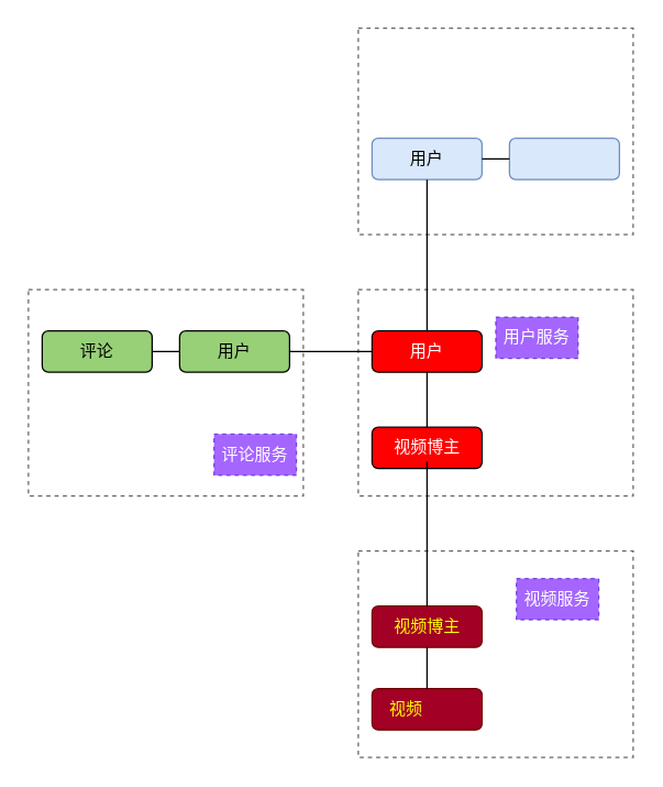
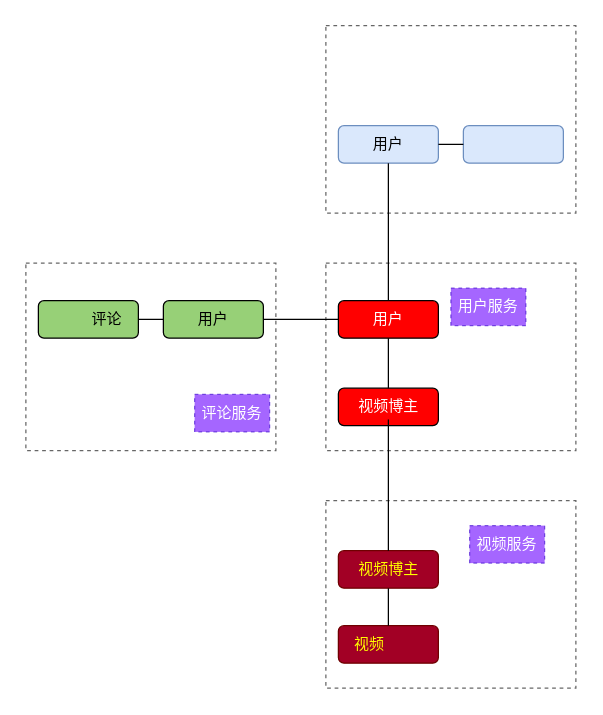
- <mxCell id="9" value="评论" style="text;html=1;strokeColor=none;fillColor=none;align=center;verticalAlign=middle;whiteSpace=wrap;rounded=0;" parent="1" vertex="1"><mxGeometry x="50" y="245" width="40" height="20" as="geometry" /></mxCell>
+ <mxCell id="9" value="评论" style="text;html=1;strokeColor=none;fillColor=none;align=center;verticalAlign=middle;whiteSpace=wrap;rounded=0;" parent="1" vertex="1"><mxGeometry x="65" y="245" width="40" height="20" as="geometry" /></mxCell>
